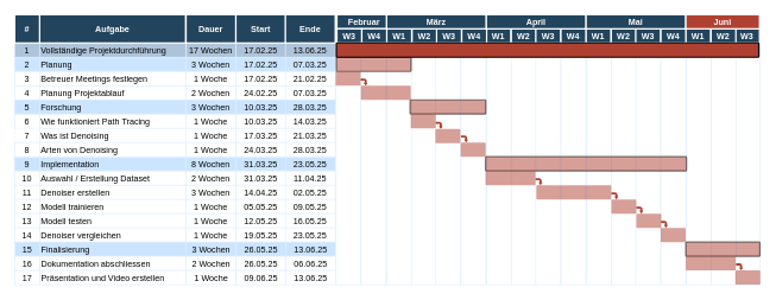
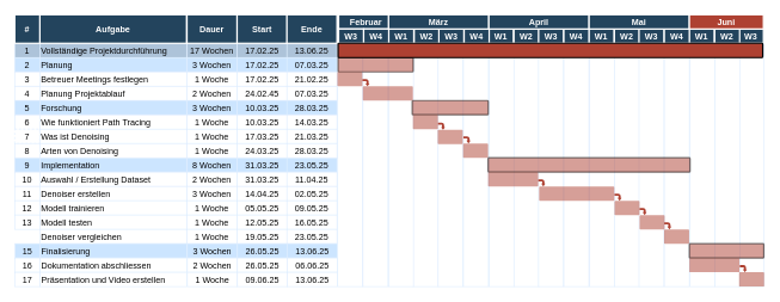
- <mxCell id="50" value="24.02.25" style="strokeColor=#DEEDFF" parent="1" vertex="1"><mxGeometry x="330.5" y="120" width="70" height="20" as="geometry" /></mxCell>
+ <mxCell id="50" value="24.02.45" style="strokeColor=#DEEDFF" parent="1" vertex="1"><mxGeometry x="330.5" y="120" width="70" height="20" as="geometry" /></mxCell>
- <mxCell id="77" value="14" style="strokeColor=#DEEDFF" parent="1" vertex="1"><mxGeometry x="20" y="320" width="35" height="20" as="geometry" /></mxCell>
